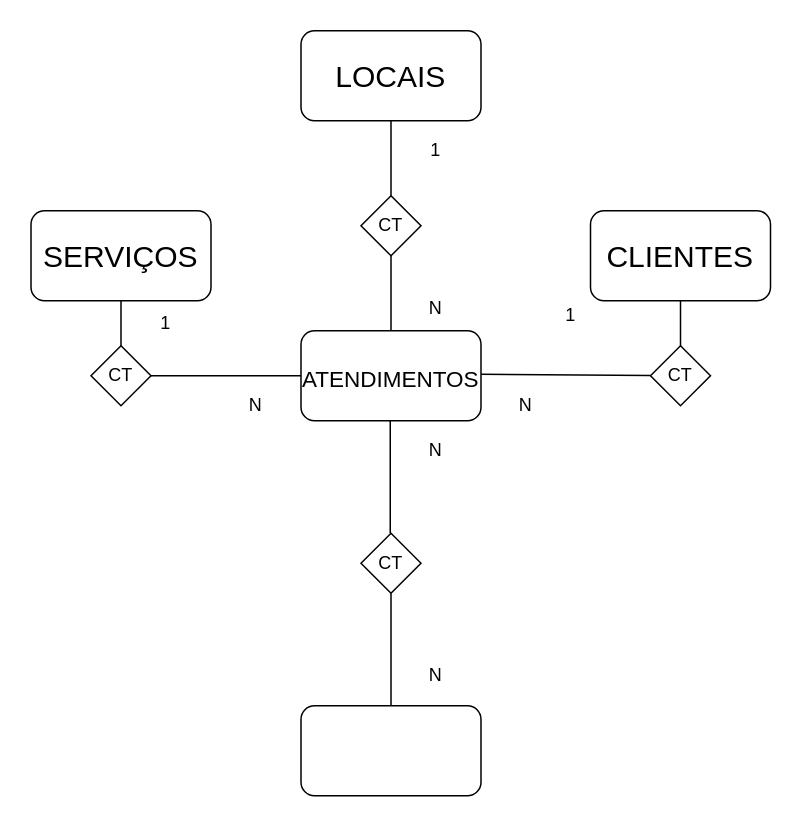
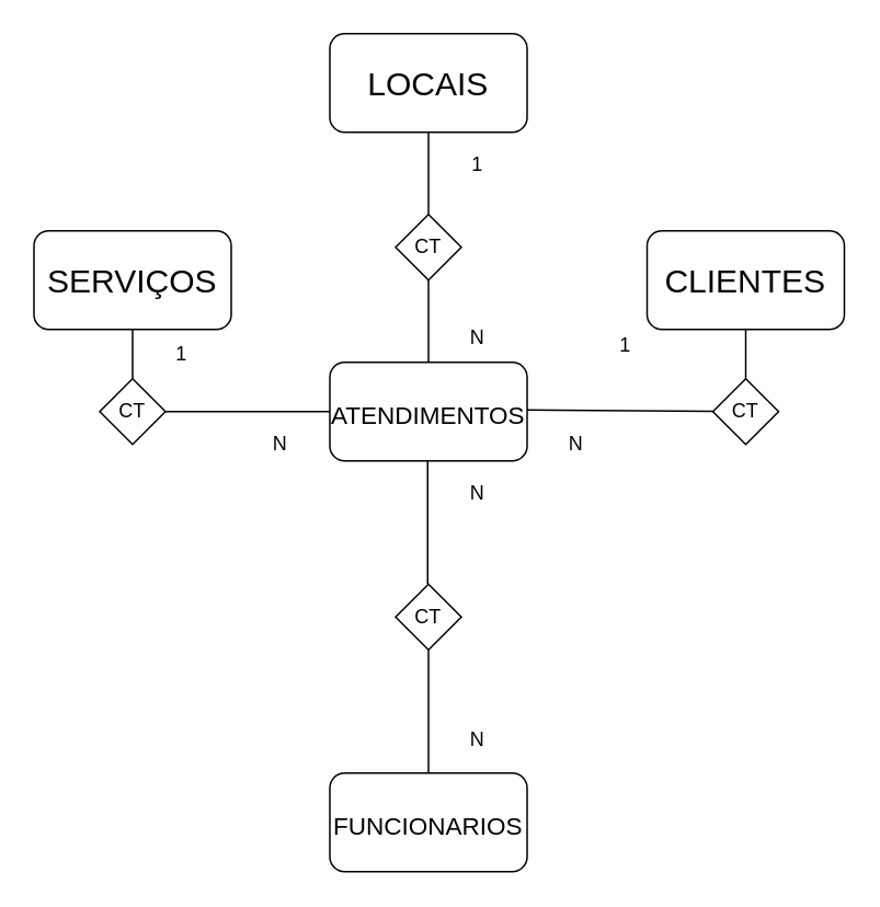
+ <mxCell id="34" value="&lt;font style=&quot;font-size: 15px&quot;&gt;FUNCIONARIOS&lt;/font&gt;" style="text;html=1;strokeColor=none;fillColor=none;align=center;verticalAlign=middle;whiteSpace=wrap;rounded=0;fontSize=20;" vertex="1" parent="1"><mxGeometry x="200" y="470" width="120" height="60" as="geometry" /></mxCell>
